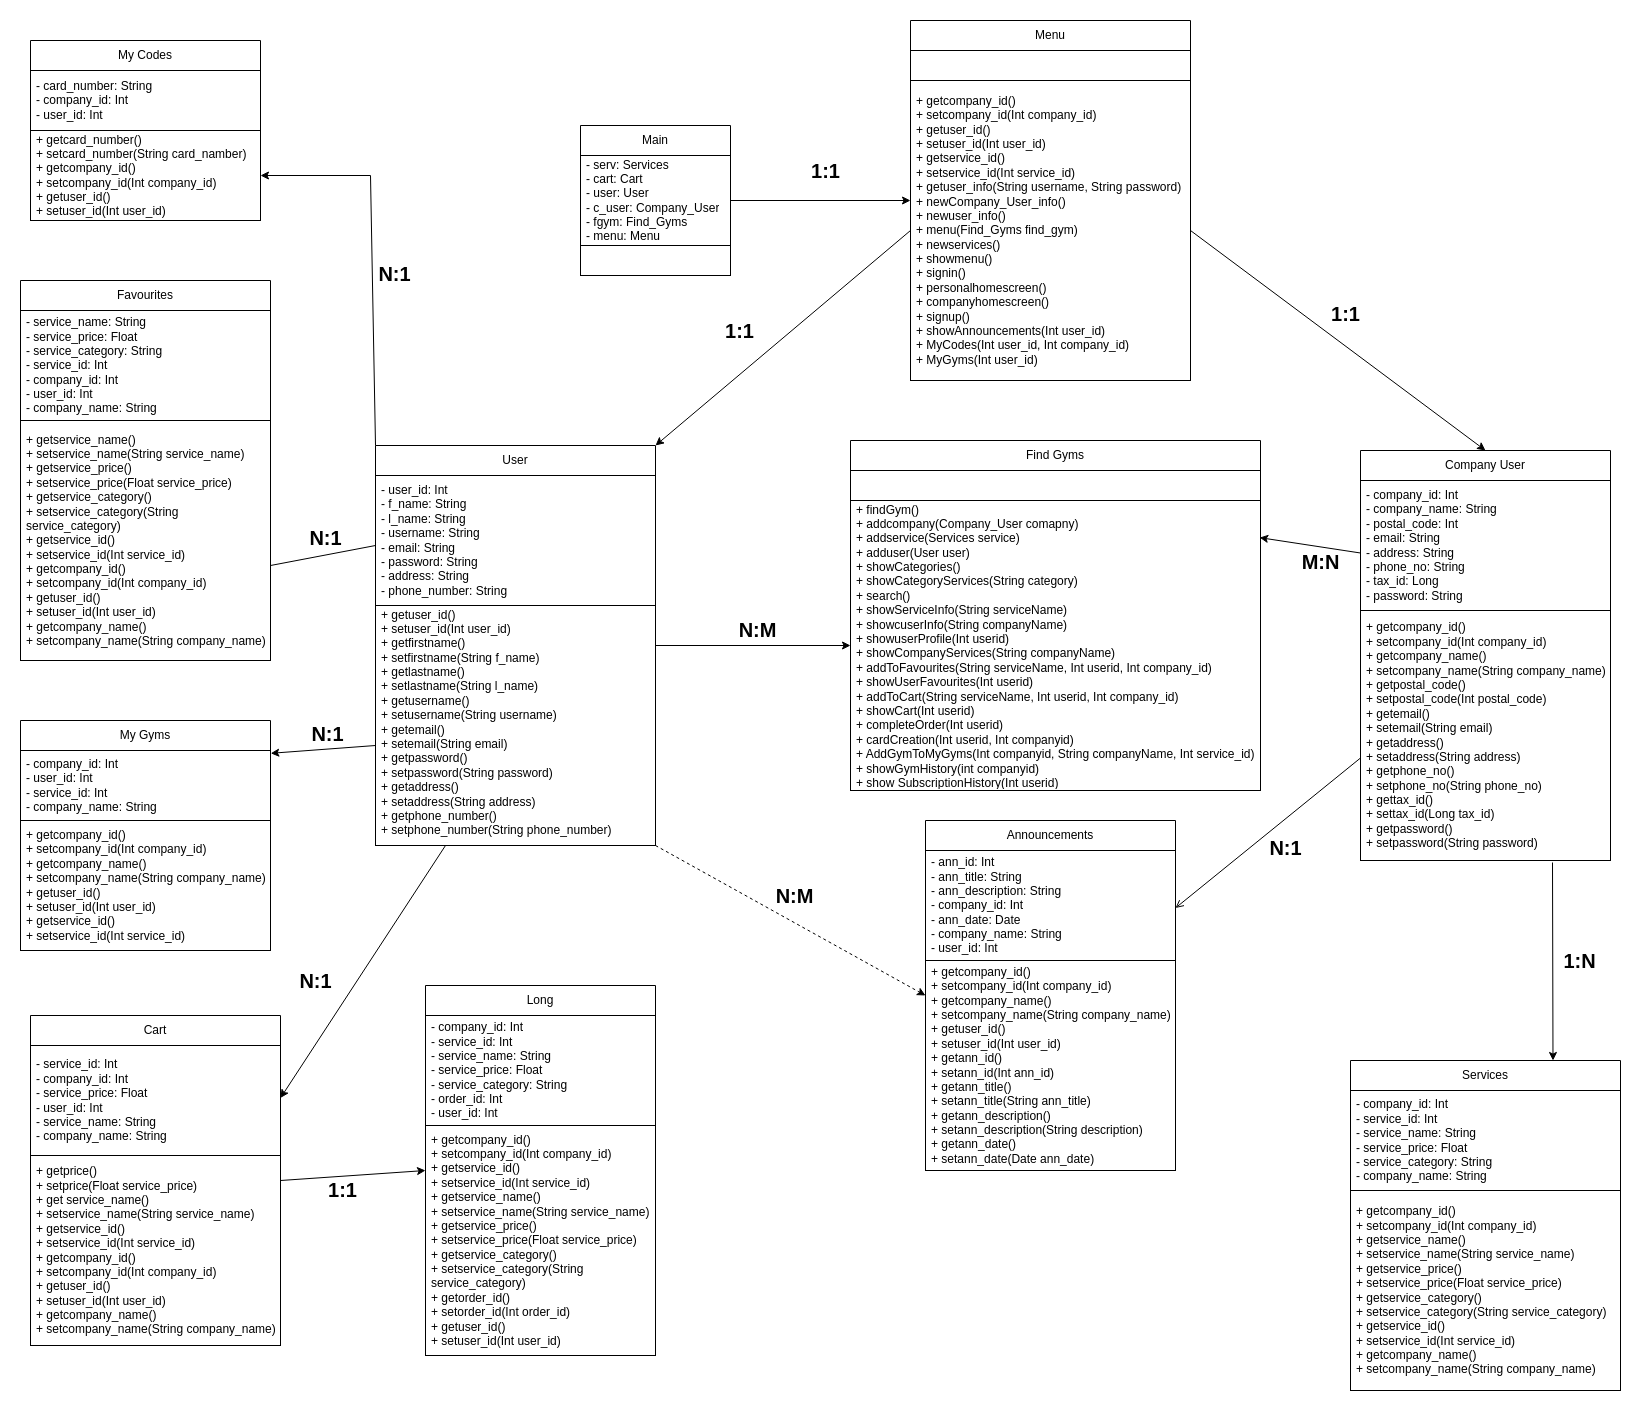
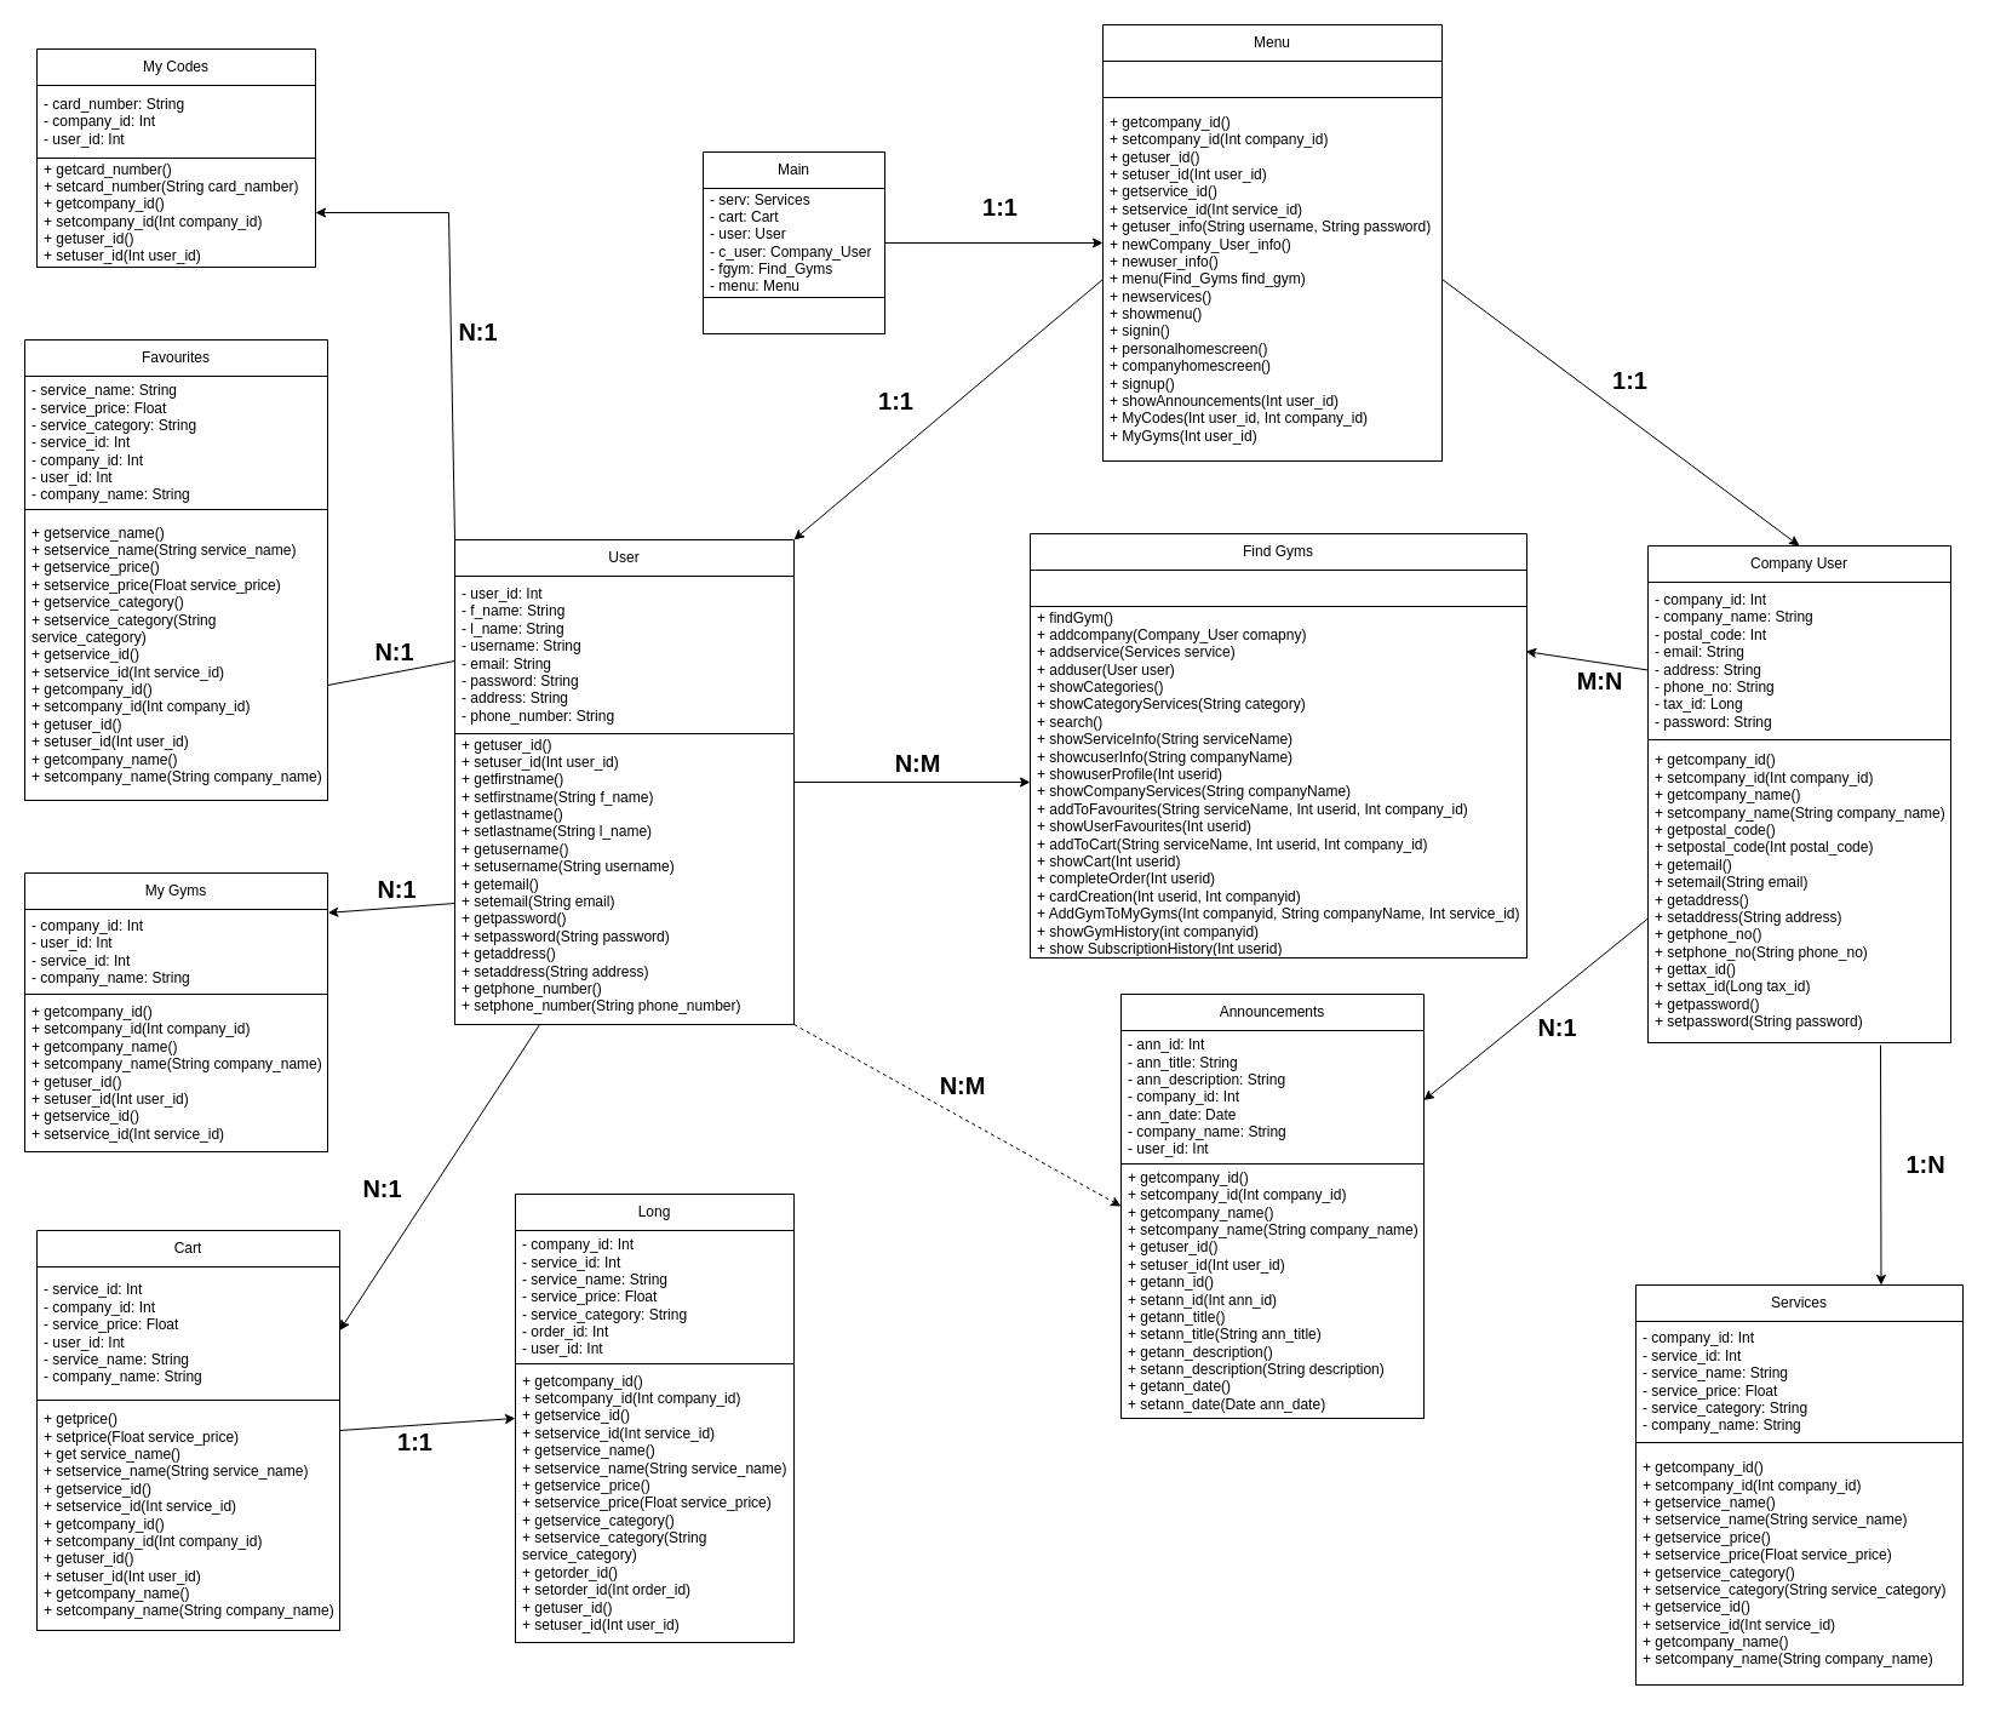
- <mxCell id="45" value="" style="endArrow=open;html=1;rounded=0;strokeColor=light-dark(#000000,#000000);entryX=1;entryY=0.25;entryDx=0;entryDy=0;exitX=0;exitY=0.75;exitDx=0;exitDy=0;" parent="1" source="20" target="46" edge="1"><mxGeometry width="50" height="50" relative="1" as="geometry"><mxPoint x="1320" y="810" as="sourcePoint" /><mxPoint x="660" y="953" as="targetPoint" /></mxGeometry></mxCell>
+ <mxCell id="45" value="" style="endArrow=classic;html=1;rounded=0;strokeColor=light-dark(#000000,#000000);entryX=1;entryY=0.25;entryDx=0;entryDy=0;exitX=0;exitY=0.75;exitDx=0;exitDy=0;" parent="1" source="20" target="46" edge="1"><mxGeometry width="50" height="50" relative="1" as="geometry"><mxPoint x="1320" y="810" as="sourcePoint" /><mxPoint x="660" y="953" as="targetPoint" /></mxGeometry></mxCell>
- <mxCell id="58" value="&lt;font&gt;1:N&lt;/font&gt;" style="text;html=1;align=center;verticalAlign=middle;resizable=0;points=[];autosize=1;strokeColor=none;fillColor=none;fontColor=light-dark(#000000,#000000);fontSize=20;fontStyle=1" parent="1" vertex="1"><mxGeometry x="1554" y="940" width="50" height="40" as="geometry" /></mxCell>
+ <mxCell id="58" value="&lt;font&gt;1:N&lt;/font&gt;" style="text;html=1;align=center;verticalAlign=middle;resizable=0;points=[];autosize=1;strokeColor=none;fillColor=none;fontColor=light-dark(#000000,#000000);fontSize=20;fontStyle=1" parent="1" vertex="1"><mxGeometry x="1564" y="940" width="50" height="40" as="geometry" /></mxCell>
